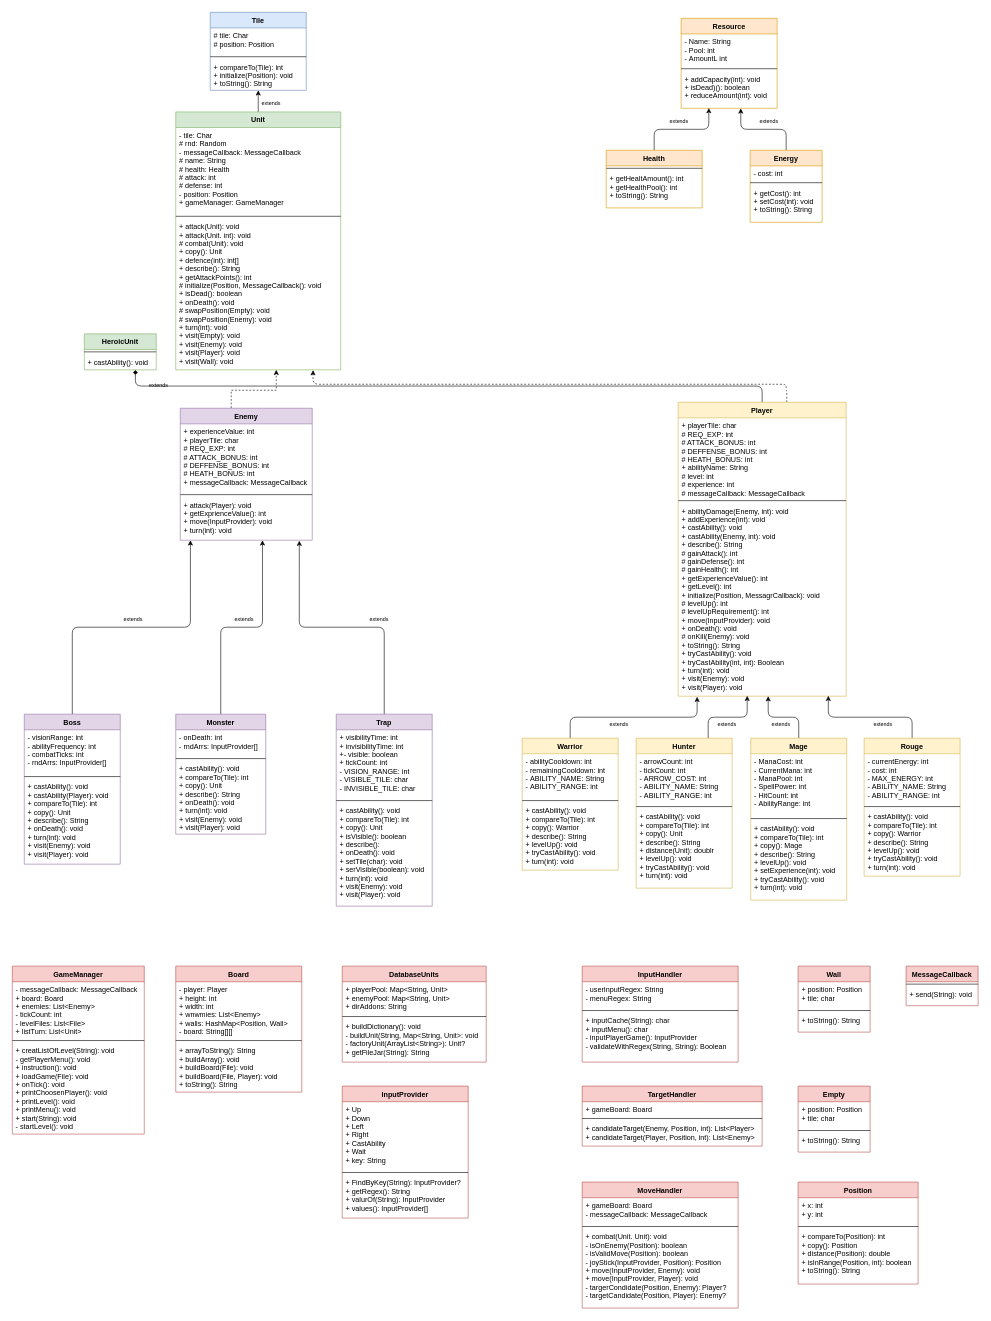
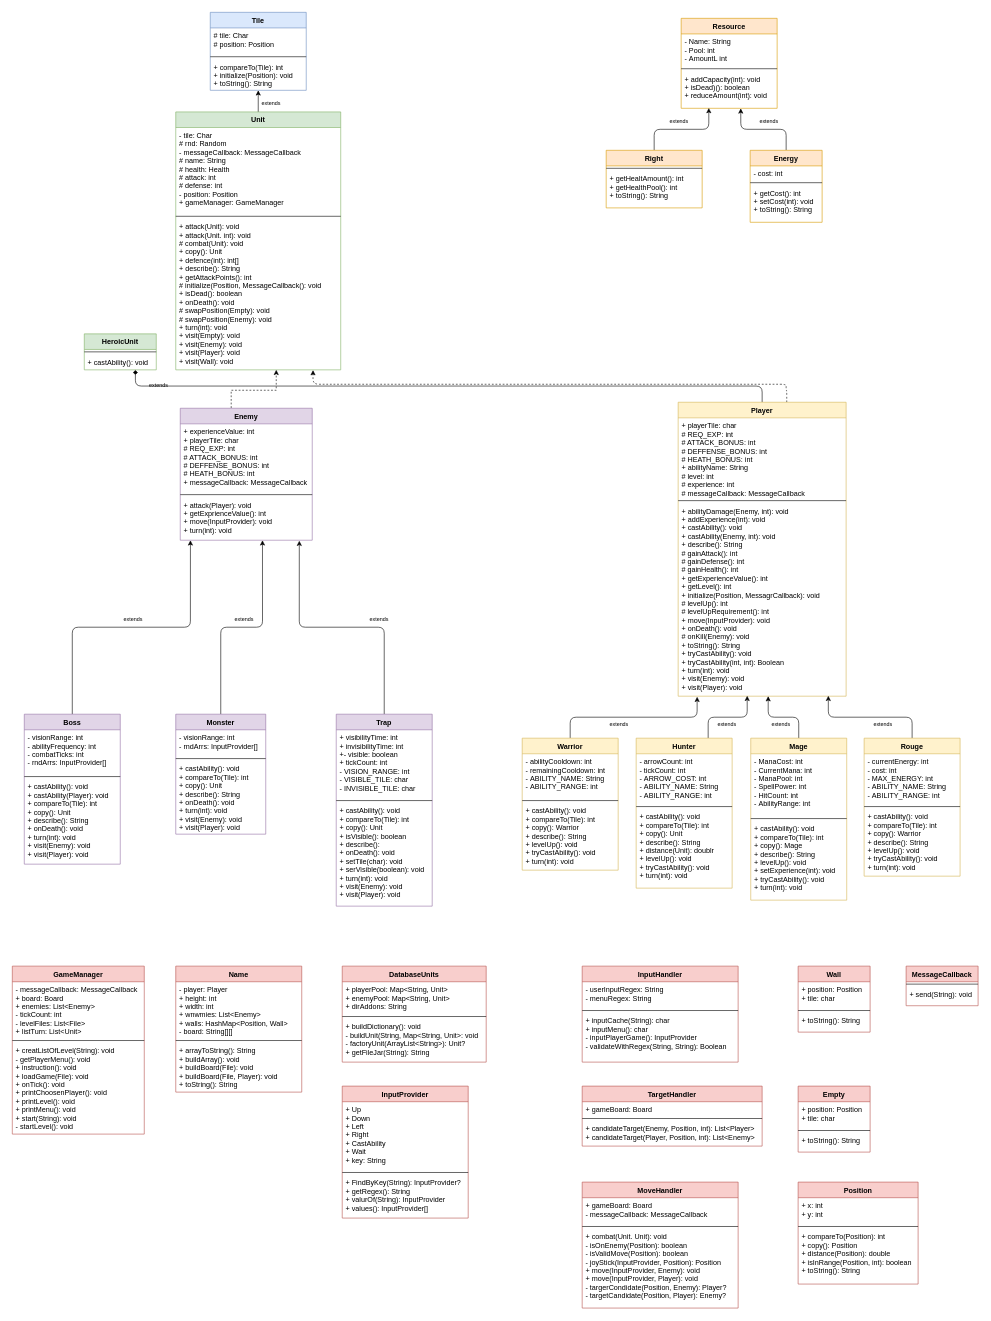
- <mxCell id="122" value="Health" style="swimlane;fontStyle=1;align=center;verticalAlign=top;childLayout=stackLayout;horizontal=1;startSize=26;horizontalStack=0;resizeParent=1;resizeParentMax=0;resizeLast=0;collapsible=1;marginBottom=0;fillColor=#ffe6cc;strokeColor=#d79b00;" vertex="1" parent="1"><mxGeometry x="1010" y="250" width="160" height="96" as="geometry" /></mxCell>
+ <mxCell id="122" value="Right" style="swimlane;fontStyle=1;align=center;verticalAlign=top;childLayout=stackLayout;horizontal=1;startSize=26;horizontalStack=0;resizeParent=1;resizeParentMax=0;resizeLast=0;collapsible=1;marginBottom=0;fillColor=#ffe6cc;strokeColor=#d79b00;" vertex="1" parent="1"><mxGeometry x="1010" y="250" width="160" height="96" as="geometry" /></mxCell>
- <mxCell id="28" value="- onDeath: int&#10;- rndArrs: InputProvider[]" style="text;strokeColor=none;fillColor=none;align=left;verticalAlign=top;spacingLeft=4;spacingRight=4;overflow=hidden;rotatable=0;points=[[0,0.5],[1,0.5]];portConstraint=eastwest;" vertex="1" parent="27"><mxGeometry y="26" width="150" height="44" as="geometry" /></mxCell>
+ <mxCell id="28" value="- visionRange: int&#10;- rndArrs: InputProvider[]" style="text;strokeColor=none;fillColor=none;align=left;verticalAlign=top;spacingLeft=4;spacingRight=4;overflow=hidden;rotatable=0;points=[[0,0.5],[1,0.5]];portConstraint=eastwest;" vertex="1" parent="27"><mxGeometry y="26" width="150" height="44" as="geometry" /></mxCell>
- <mxCell id="104" value="Board" style="swimlane;fontStyle=1;align=center;verticalAlign=top;childLayout=stackLayout;horizontal=1;startSize=26;horizontalStack=0;resizeParent=1;resizeParentMax=0;resizeLast=0;collapsible=1;marginBottom=0;fillColor=#f8cecc;strokeColor=#b85450;" vertex="1" parent="1"><mxGeometry x="292.5" y="1610" width="210" height="210" as="geometry" /></mxCell>
+ <mxCell id="104" value="Name" style="swimlane;fontStyle=1;align=center;verticalAlign=top;childLayout=stackLayout;horizontal=1;startSize=26;horizontalStack=0;resizeParent=1;resizeParentMax=0;resizeLast=0;collapsible=1;marginBottom=0;fillColor=#f8cecc;strokeColor=#b85450;" vertex="1" parent="1"><mxGeometry x="292.5" y="1610" width="210" height="210" as="geometry" /></mxCell>
